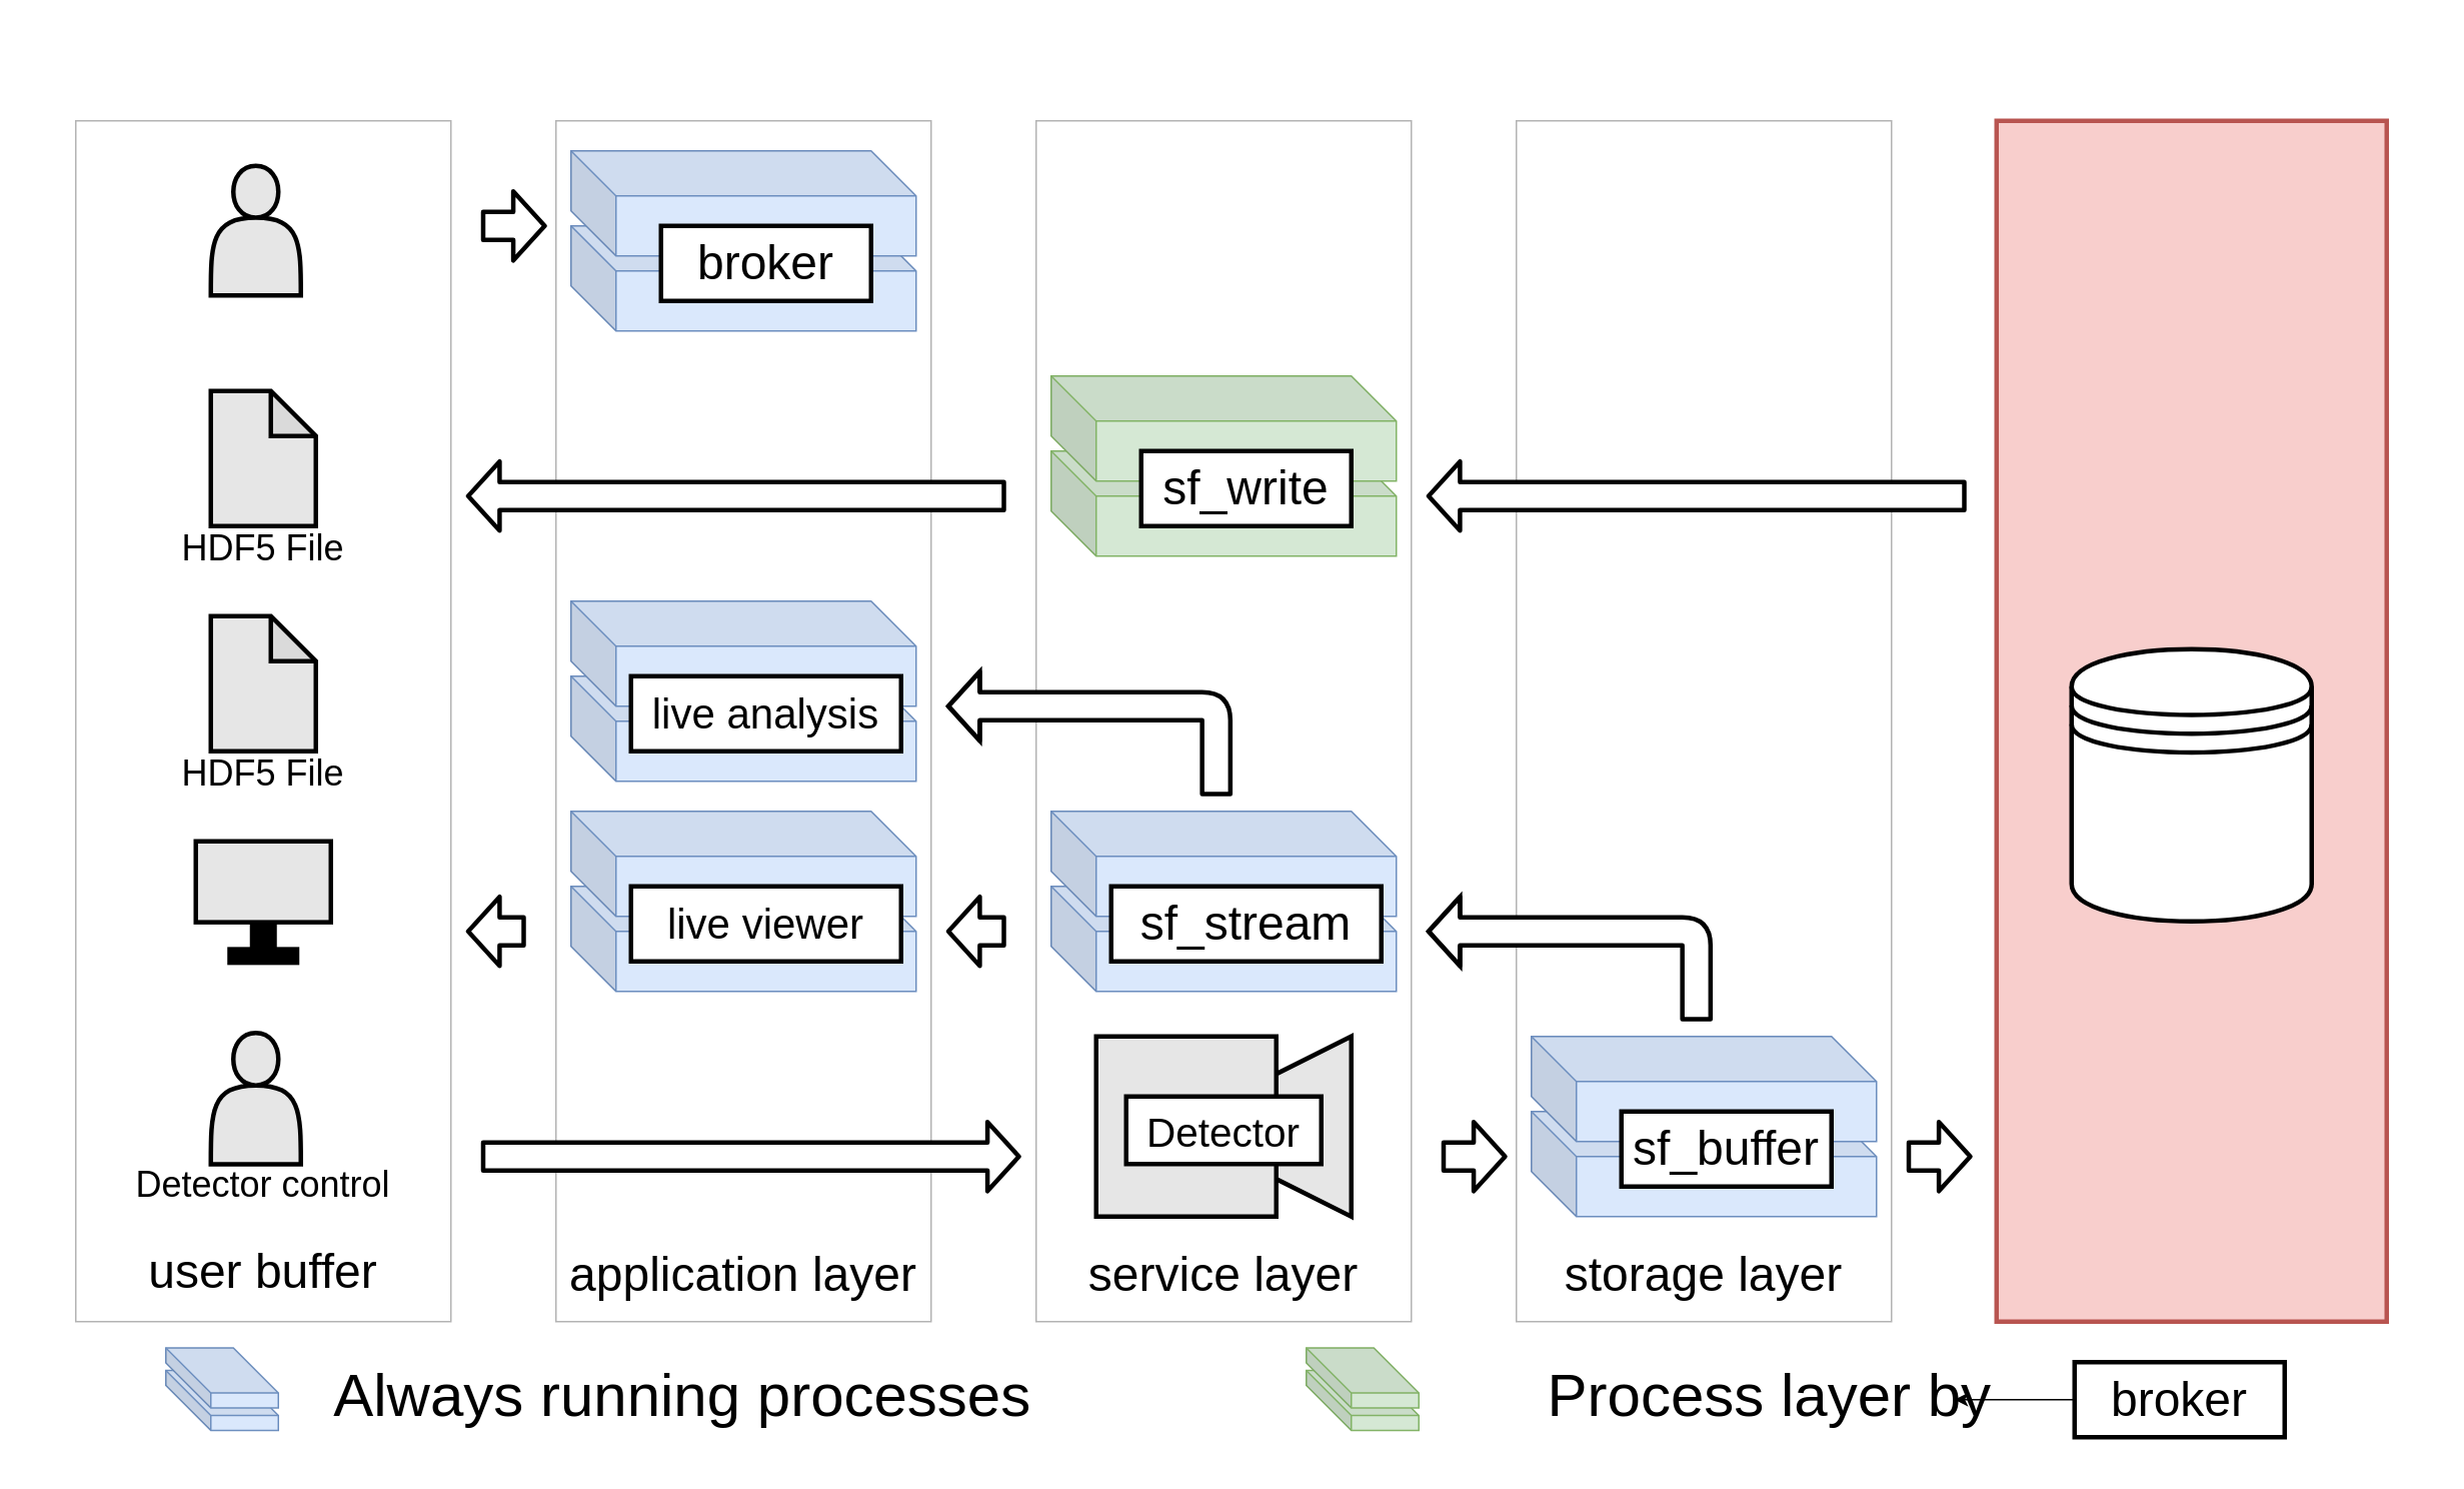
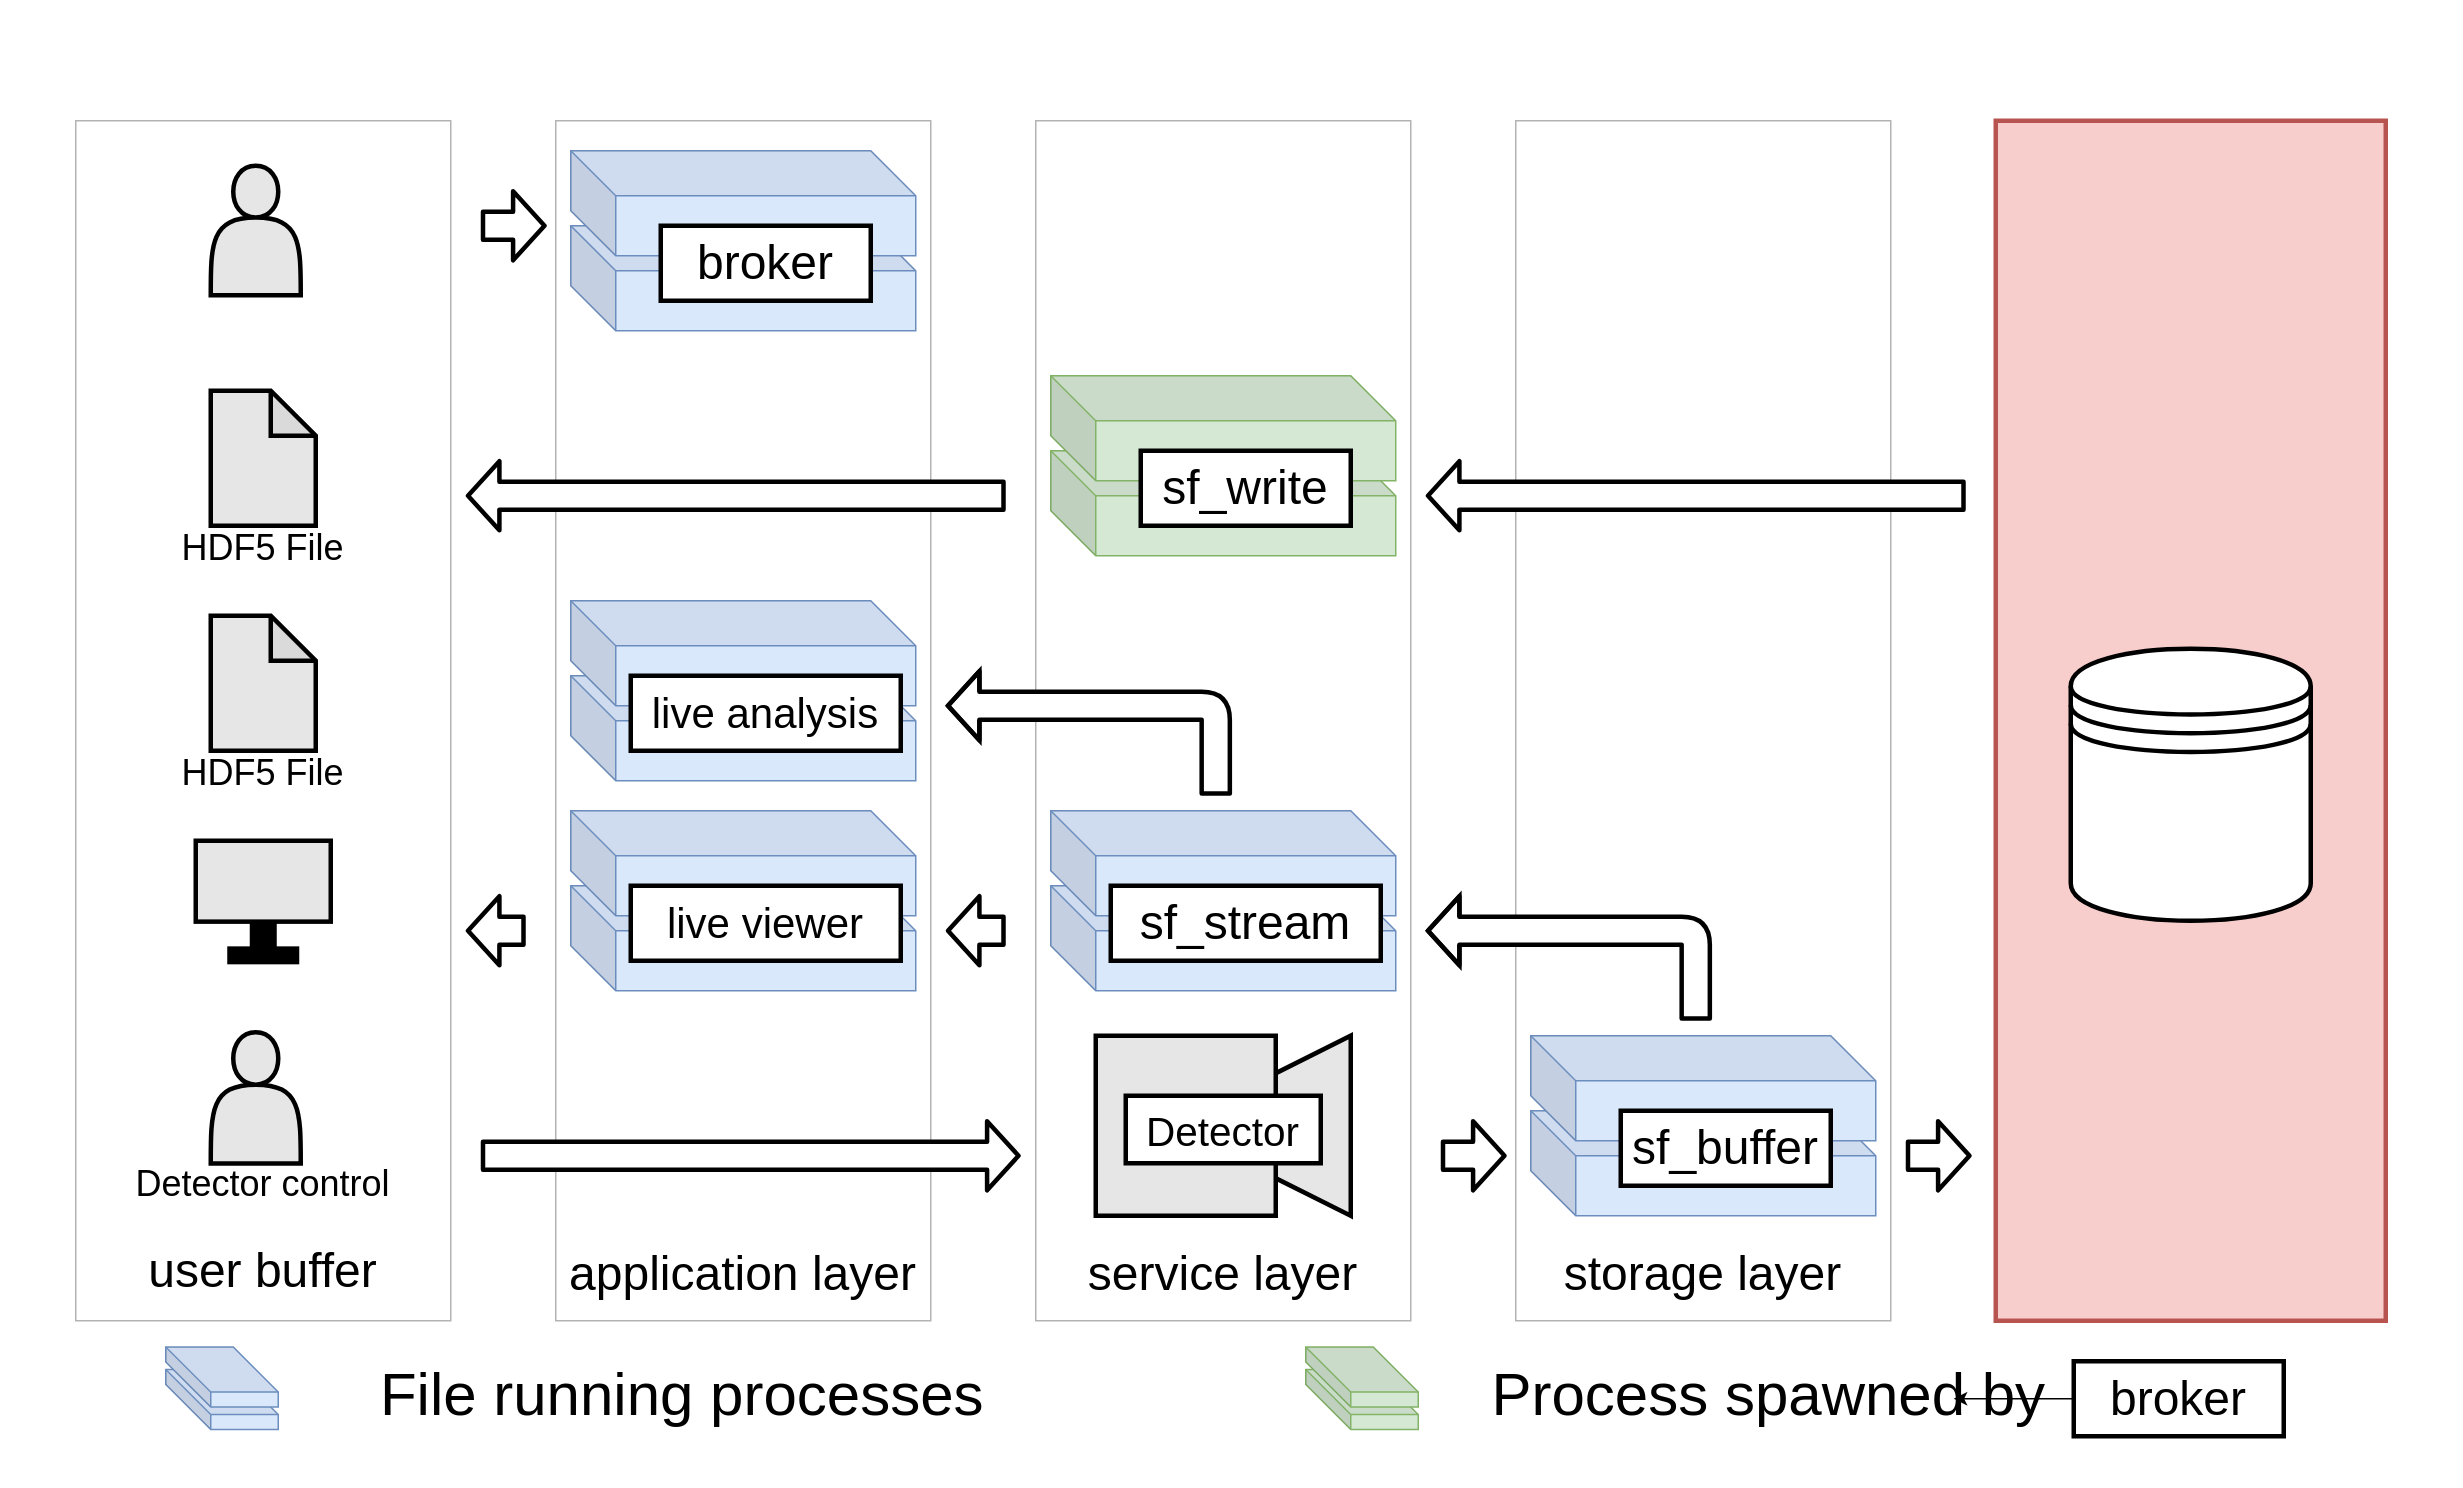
- <mxCell id="6" value="Always running processes" style="text;html=1;strokeColor=none;fillColor=none;align=center;verticalAlign=middle;whiteSpace=wrap;rounded=0;fontSize=40;" parent="5" vertex="1"><mxGeometry x="87.5" y="10" width="512.5" height="40" as="geometry" /></mxCell>
+ <mxCell id="6" value="File running processes" style="text;html=1;strokeColor=none;fillColor=none;align=center;verticalAlign=middle;whiteSpace=wrap;rounded=0;fontSize=40;" parent="5" vertex="1"><mxGeometry x="87.5" y="10" width="512.5" height="40" as="geometry" /></mxCell>
- <mxCell id="12" value="Process layer by&amp;nbsp; &amp;nbsp; &amp;nbsp; &amp;nbsp; &amp;nbsp; &amp;nbsp;" style="text;html=1;strokeColor=none;fillColor=none;align=center;verticalAlign=middle;whiteSpace=wrap;rounded=0;fontSize=40;" parent="11" vertex="1"><mxGeometry x="110" y="10" width="520" height="40" as="geometry" /></mxCell>
+ <mxCell id="12" value="Process spawned by&amp;nbsp; &amp;nbsp; &amp;nbsp; &amp;nbsp; &amp;nbsp; &amp;nbsp;" style="text;html=1;strokeColor=none;fillColor=none;align=center;verticalAlign=middle;whiteSpace=wrap;rounded=0;fontSize=40;" parent="11" vertex="1"><mxGeometry x="110" y="10" width="520" height="40" as="geometry" /></mxCell>
